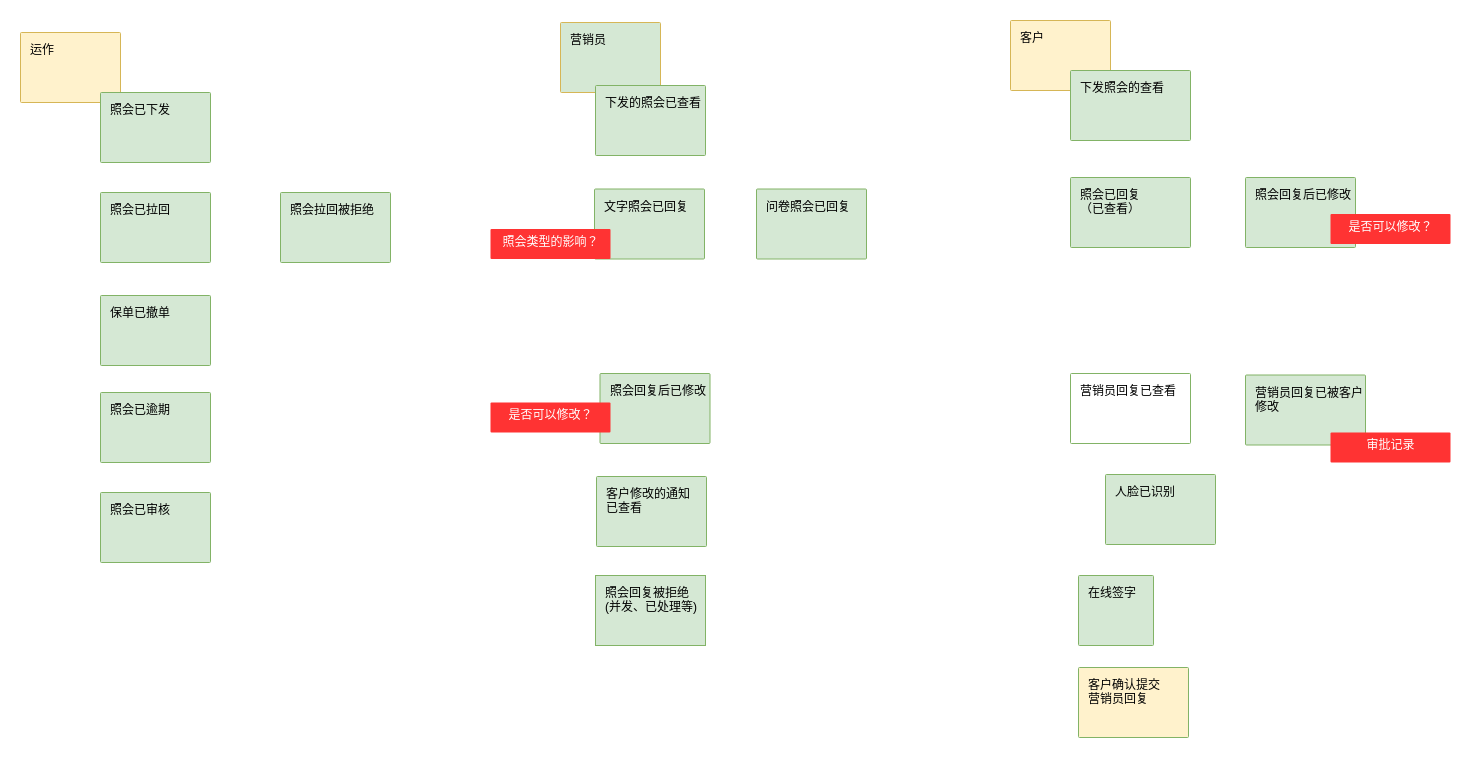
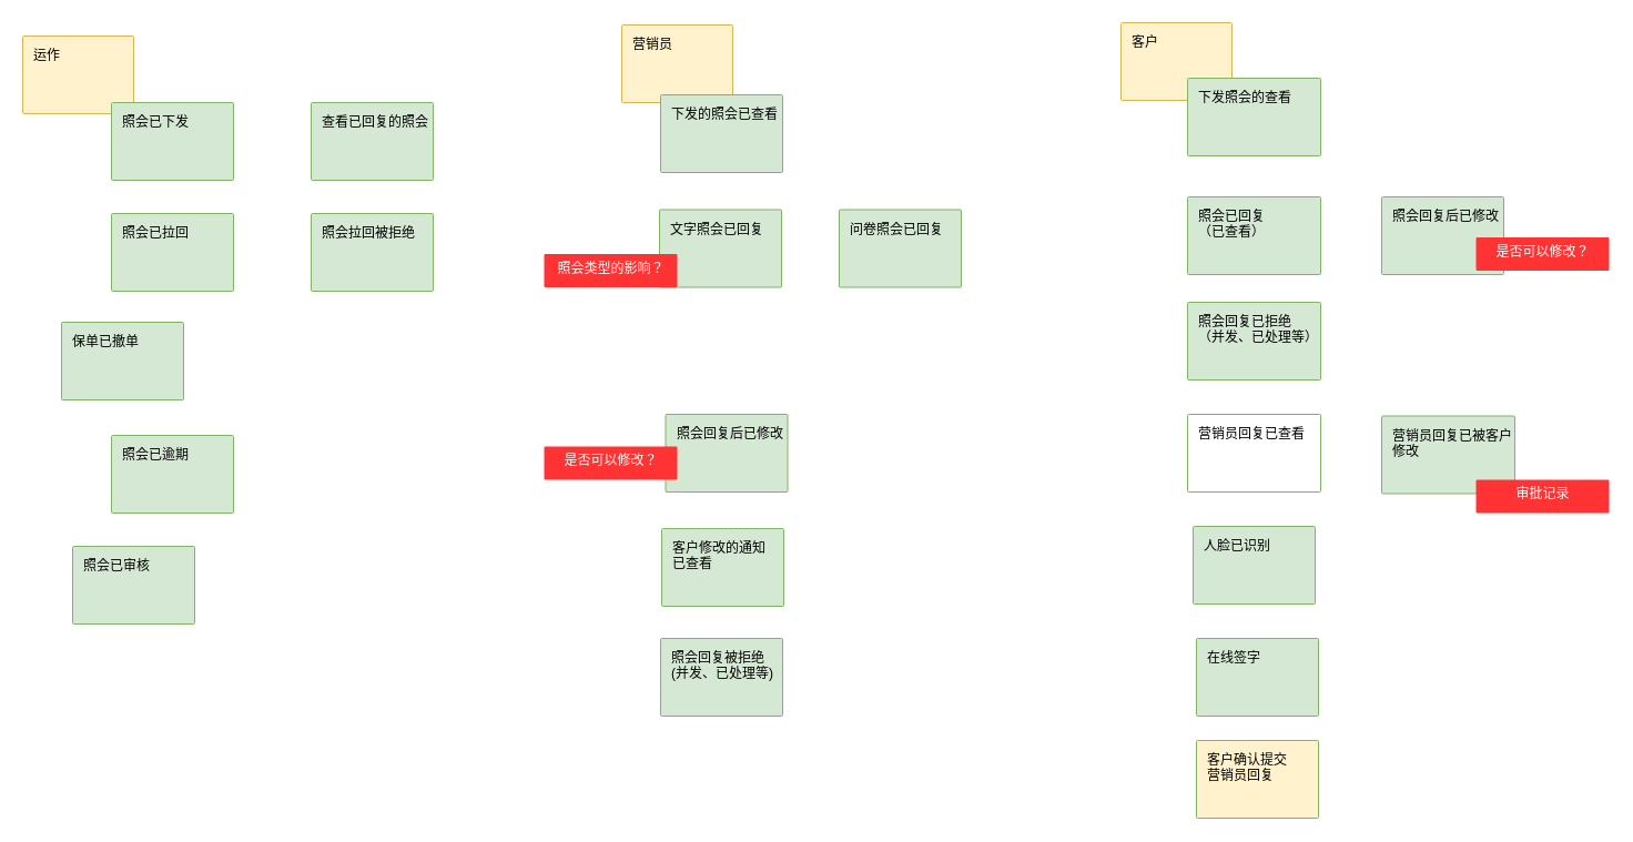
- <mxCell id="9" value="营销员" style="rounded=1;absoluteArcSize=1;arcSize=2;html=1;strokeColor=#d6b656;shadow=0;dashed=0;fontSize=12;align=left;verticalAlign=top;spacing=10;spacingTop=-4;fillColor=#d5e8d4;" parent="1" vertex="1"><mxGeometry x="560" y="22" width="100" height="70" as="geometry" /></mxCell>
+ <mxCell id="9" value="营销员" style="rounded=1;absoluteArcSize=1;arcSize=2;html=1;strokeColor=#d6b656;shadow=0;dashed=0;fontSize=12;align=left;verticalAlign=top;spacing=10;spacingTop=-4;fillColor=#fff2cc;" parent="1" vertex="1"><mxGeometry x="560" y="22" width="100" height="70" as="geometry" /></mxCell>
+ <mxCell id="8" value="查看已回复的照会&lt;br&gt;" style="rounded=1;absoluteArcSize=1;arcSize=2;html=1;strokeColor=#82b366;shadow=0;dashed=0;fontSize=12;align=left;verticalAlign=top;spacing=10;spacingTop=-4;fillColor=#d5e8d4;" parent="1" vertex="1"><mxGeometry x="280" y="92" width="110" height="70" as="geometry" /></mxCell>
+ <mxCell id="17" value="照会回复已拒绝&lt;br&gt;（并发、已处理等）&lt;br&gt;" style="rounded=1;absoluteArcSize=1;arcSize=2;html=1;strokeColor=#82b366;shadow=0;dashed=0;fontSize=12;align=left;verticalAlign=top;spacing=10;spacingTop=-4;fillColor=#d5e8d4;" parent="1" vertex="1"><mxGeometry x="1070" y="272" width="120" height="70" as="geometry" /></mxCell>
- <mxCell id="21" value="保单已撤单&lt;br&gt;" style="rounded=1;absoluteArcSize=1;arcSize=2;html=1;strokeColor=#82b366;shadow=0;dashed=0;fontSize=12;align=left;verticalAlign=top;spacing=10;spacingTop=-4;fillColor=#d5e8d4;" parent="1" vertex="1"><mxGeometry x="100" y="295" width="110" height="70" as="geometry" /></mxCell>
+ <mxCell id="21" value="保单已撤单&lt;br&gt;" style="rounded=1;absoluteArcSize=1;arcSize=2;html=1;strokeColor=#82b366;shadow=0;dashed=0;fontSize=12;align=left;verticalAlign=top;spacing=10;spacingTop=-4;fillColor=#d5e8d4;" parent="1" vertex="1"><mxGeometry x="55" y="290" width="110" height="70" as="geometry" /></mxCell>
- <mxCell id="20" value="人脸已识别" style="rounded=1;absoluteArcSize=1;arcSize=2;html=1;strokeColor=#82b366;shadow=0;dashed=0;fontSize=12;align=left;verticalAlign=top;spacing=10;spacingTop=-4;fillColor=#d5e8d4;" parent="1" vertex="1"><mxGeometry x="1105" y="474" width="110" height="70" as="geometry" /></mxCell>
+ <mxCell id="20" value="人脸已识别" style="rounded=1;absoluteArcSize=1;arcSize=2;html=1;strokeColor=#82b366;shadow=0;dashed=0;fontSize=12;align=left;verticalAlign=top;spacing=10;spacingTop=-4;fillColor=#d5e8d4;" parent="1" vertex="1"><mxGeometry x="1075" y="474" width="110" height="70" as="geometry" /></mxCell>
- <mxCell id="28" value="照会已审核&lt;br&gt;" style="rounded=1;absoluteArcSize=1;arcSize=2;html=1;strokeColor=#82b366;shadow=0;dashed=0;fontSize=12;align=left;verticalAlign=top;spacing=10;spacingTop=-4;fillColor=#d5e8d4;" parent="1" vertex="1"><mxGeometry x="100" y="492" width="110" height="70" as="geometry" /></mxCell>
+ <mxCell id="28" value="照会已审核&lt;br&gt;" style="rounded=1;absoluteArcSize=1;arcSize=2;html=1;strokeColor=#82b366;shadow=0;dashed=0;fontSize=12;align=left;verticalAlign=top;spacing=10;spacingTop=-4;fillColor=#d5e8d4;" parent="1" vertex="1"><mxGeometry x="65" y="492" width="110" height="70" as="geometry" /></mxCell>
- <mxCell id="12" value="照会回复被拒绝&lt;br&gt;(并发、已处理等)&lt;br&gt;" style="absoluteArcSize=1;arcSize=2;html=1;strokeColor=#82b366;shadow=0;dashed=0;fontSize=12;align=left;verticalAlign=top;spacing=10;spacingTop=-4;fillColor=#d5e8d4;rounded=0;" parent="1" vertex="1"><mxGeometry x="595" y="575" width="110" height="70" as="geometry" /></mxCell>
+ <mxCell id="12" value="照会回复被拒绝&lt;br&gt;(并发、已处理等)&lt;br&gt;" style="rounded=1;absoluteArcSize=1;arcSize=2;html=1;strokeColor=#82b366;shadow=0;dashed=0;fontSize=12;align=left;verticalAlign=top;spacing=10;spacingTop=-4;fillColor=#d5e8d4;" parent="1" vertex="1"><mxGeometry x="595" y="575" width="110" height="70" as="geometry" /></mxCell>
- <mxCell id="26" value="在线签字" style="rounded=1;absoluteArcSize=1;arcSize=2;html=1;strokeColor=#82b366;shadow=0;dashed=0;fontSize=12;align=left;verticalAlign=top;spacing=10;spacingTop=-4;fillColor=#d5e8d4;" parent="1" vertex="1"><mxGeometry x="1078" y="575" width="75" height="70" as="geometry" /></mxCell>
+ <mxCell id="26" value="在线签字" style="rounded=1;absoluteArcSize=1;arcSize=2;html=1;strokeColor=#82b366;shadow=0;dashed=0;fontSize=12;align=left;verticalAlign=top;spacing=10;spacingTop=-4;fillColor=#d5e8d4;" parent="1" vertex="1"><mxGeometry x="1078" y="575" width="110" height="70" as="geometry" /></mxCell>
